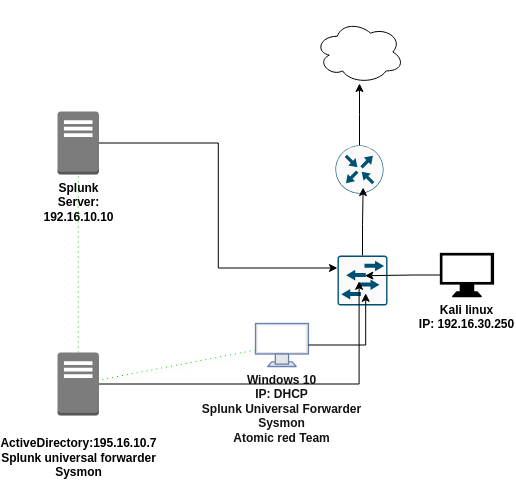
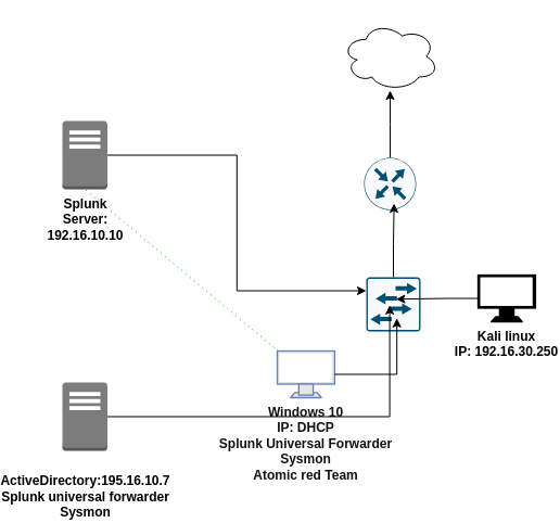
- <mxCell id="3" style="edgeStyle=orthogonalEdgeStyle;rounded=0;orthogonalLoop=1;jettySize=auto;html=1;strokeColor=#00CC00;dashed=1;dashPattern=1 4;endArrow=none;endFill=0;" parent="1" source="4" target="2" edge="1"><mxGeometry relative="1" as="geometry" /></mxCell>
- <mxCell id="16" style="rounded=0;orthogonalLoop=1;jettySize=auto;html=1;strokeColor=#00CC00;shadow=1;dashed=1;dashPattern=1 4;endArrow=none;endFill=0;" parent="1" source="6" target="4" edge="1"><mxGeometry relative="1" as="geometry" /></mxCell>
+ <mxCell id="16" style="rounded=0;orthogonalLoop=1;jettySize=auto;html=1;entryX=0.5;entryY=1;entryDx=0;entryDy=0;entryPerimeter=0;strokeColor=#00CC00;shadow=1;dashed=1;dashPattern=1 4;endArrow=none;endFill=0;" parent="1" source="6" target="2" edge="1"><mxGeometry relative="1" as="geometry" /></mxCell>
